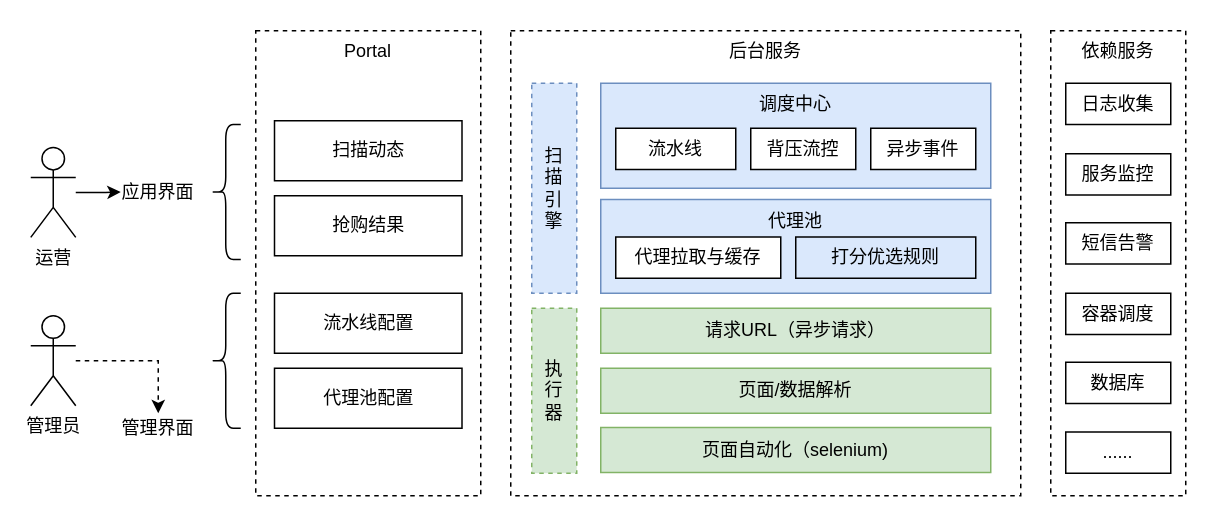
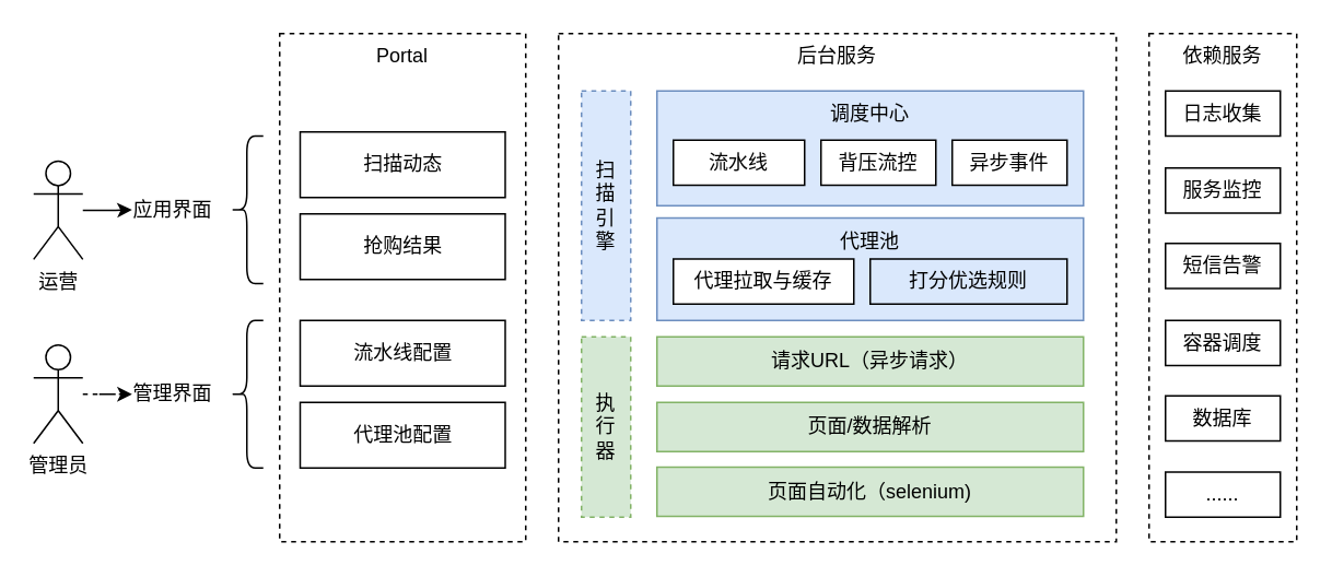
- <mxCell id="10" value="管理界面" style="text;html=1;strokeColor=none;fillColor=none;align=center;verticalAlign=middle;whiteSpace=wrap;rounded=0;" parent="1" vertex="1"><mxGeometry x="80" y="275" width="50" height="20" as="geometry" /></mxCell>
+ <mxCell id="10" value="管理界面" style="text;html=1;strokeColor=none;fillColor=none;align=center;verticalAlign=middle;whiteSpace=wrap;rounded=0;" parent="1" vertex="1"><mxGeometry x="80" y="230" width="50" height="20" as="geometry" /></mxCell>
